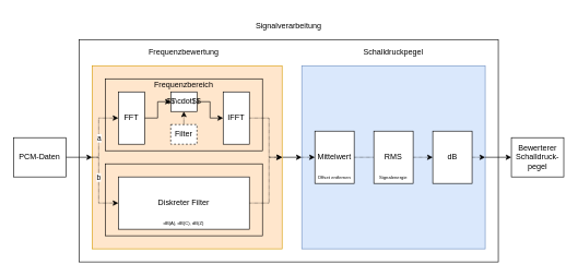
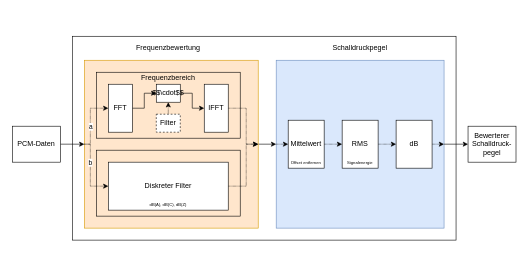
- <mxCell id="31" value="Signalverarbeitung" style="text;html=1;strokeColor=none;fillColor=none;align=center;verticalAlign=middle;whiteSpace=wrap;rounded=0;" parent="1" vertex="1"><mxGeometry x="120" y="20" width="640" height="40" as="geometry" /></mxCell>
- <mxCell id="32" style="edgeStyle=orthogonalEdgeStyle;rounded=0;orthogonalLoop=1;jettySize=auto;html=1;exitX=1;exitY=0.5;exitDx=0;exitDy=0;entryX=0;entryY=0.5;entryDx=0;entryDy=0;dashed=1;dashPattern=1 1;endArrow=none;" parent="1" source="33" target="30" edge="1"><mxGeometry relative="1" as="geometry" /></mxCell>
+ <mxCell id="32" style="edgeStyle=orthogonalEdgeStyle;rounded=0;orthogonalLoop=1;jettySize=auto;html=1;exitX=1;exitY=0.5;exitDx=0;exitDy=0;entryX=0;entryY=0.5;entryDx=0;entryDy=0;dashed=1;dashPattern=1 1;" parent="1" source="33" target="30" edge="1"><mxGeometry relative="1" as="geometry" /></mxCell>
